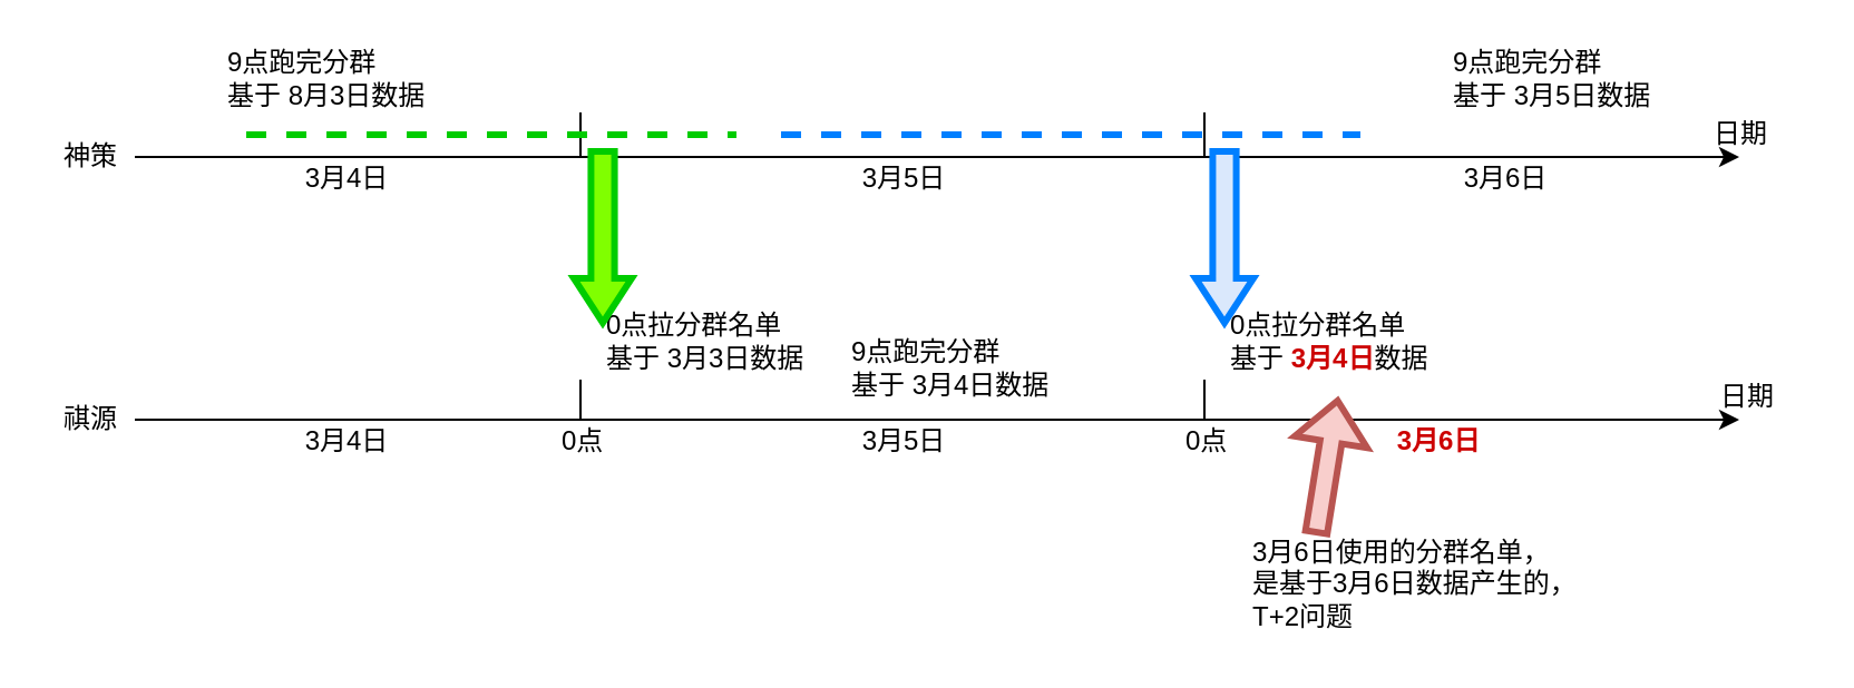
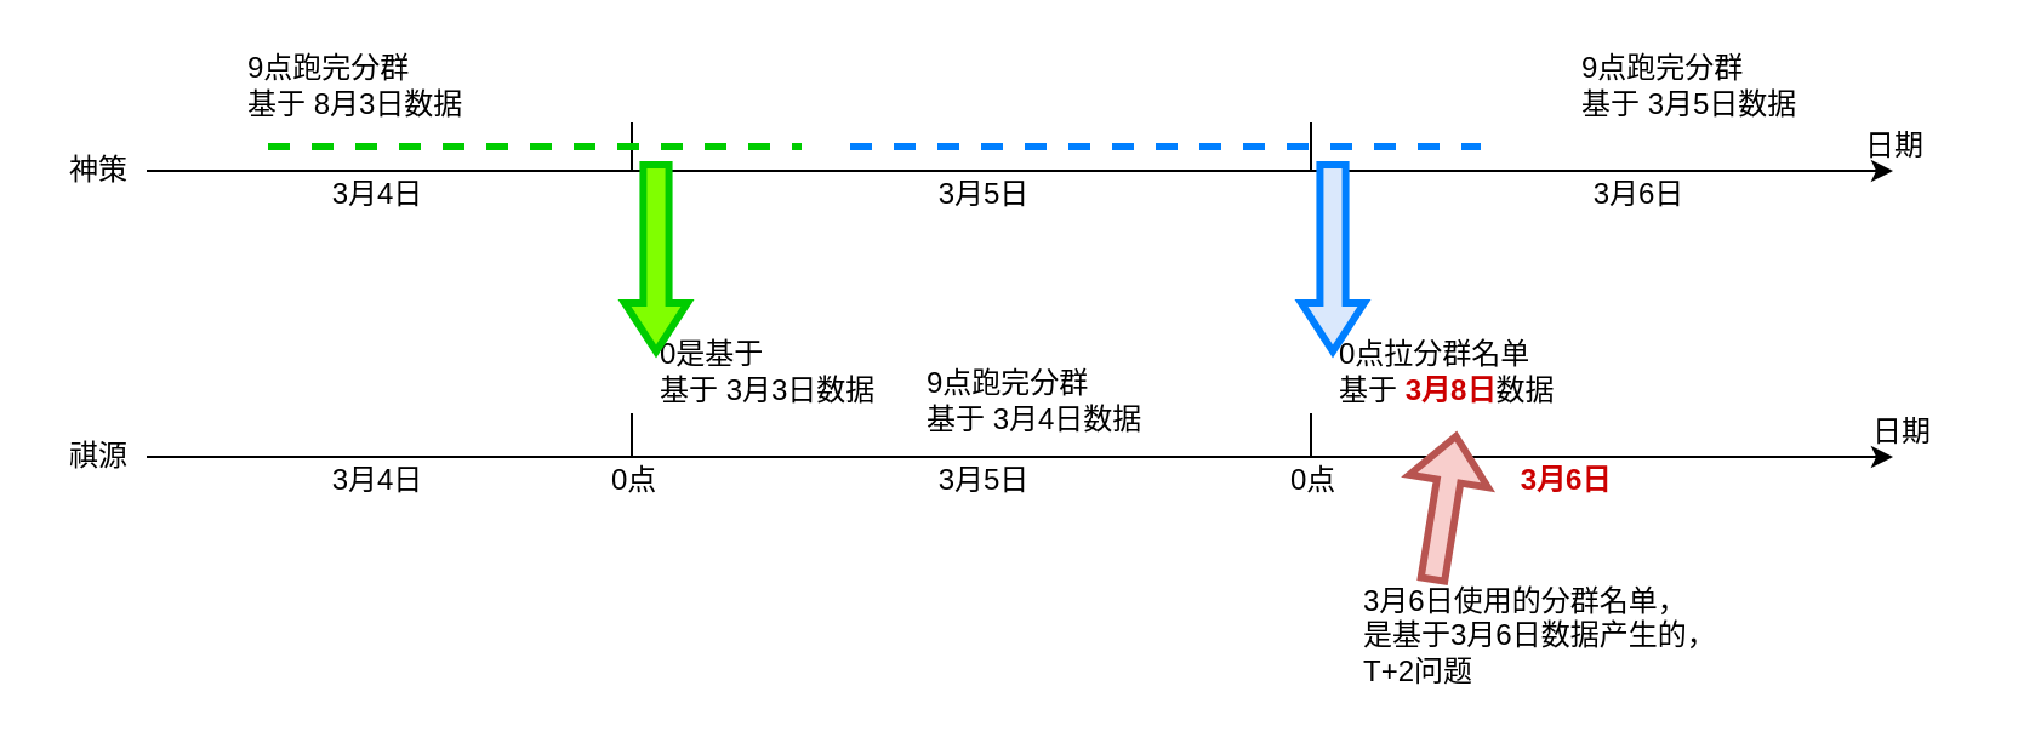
- <mxCell id="23" value="0点拉分群名单&lt;br&gt;基于 3月3日数据" style="text;html=1;align=left;verticalAlign=middle;resizable=0;points=[];autosize=1;strokeColor=none;fillColor=none;" vertex="1" parent="1"><mxGeometry x="270" y="138" width="100" height="30" as="geometry" /></mxCell>
+ <mxCell id="23" value="0是基于&lt;br&gt;基于 3月3日数据" style="text;html=1;align=left;verticalAlign=middle;resizable=0;points=[];autosize=1;strokeColor=none;fillColor=none;" vertex="1" parent="1"><mxGeometry x="270" y="138" width="100" height="30" as="geometry" /></mxCell>
- <mxCell id="25" value="0点拉分群名单&lt;br&gt;基于 &lt;b&gt;&lt;font color=&quot;#cc0000&quot;&gt;3月4日&lt;/font&gt;&lt;/b&gt;数据" style="text;html=1;align=left;verticalAlign=middle;resizable=0;points=[];autosize=1;strokeColor=none;fillColor=none;" vertex="1" parent="1"><mxGeometry x="550" y="138" width="100" height="30" as="geometry" /></mxCell>
+ <mxCell id="25" value="0点拉分群名单&lt;br&gt;基于 &lt;b&gt;&lt;font color=&quot;#cc0000&quot;&gt;3月8日&lt;/font&gt;&lt;/b&gt;数据" style="text;html=1;align=left;verticalAlign=middle;resizable=0;points=[];autosize=1;strokeColor=none;fillColor=none;" vertex="1" parent="1"><mxGeometry x="550" y="138" width="100" height="30" as="geometry" /></mxCell>
